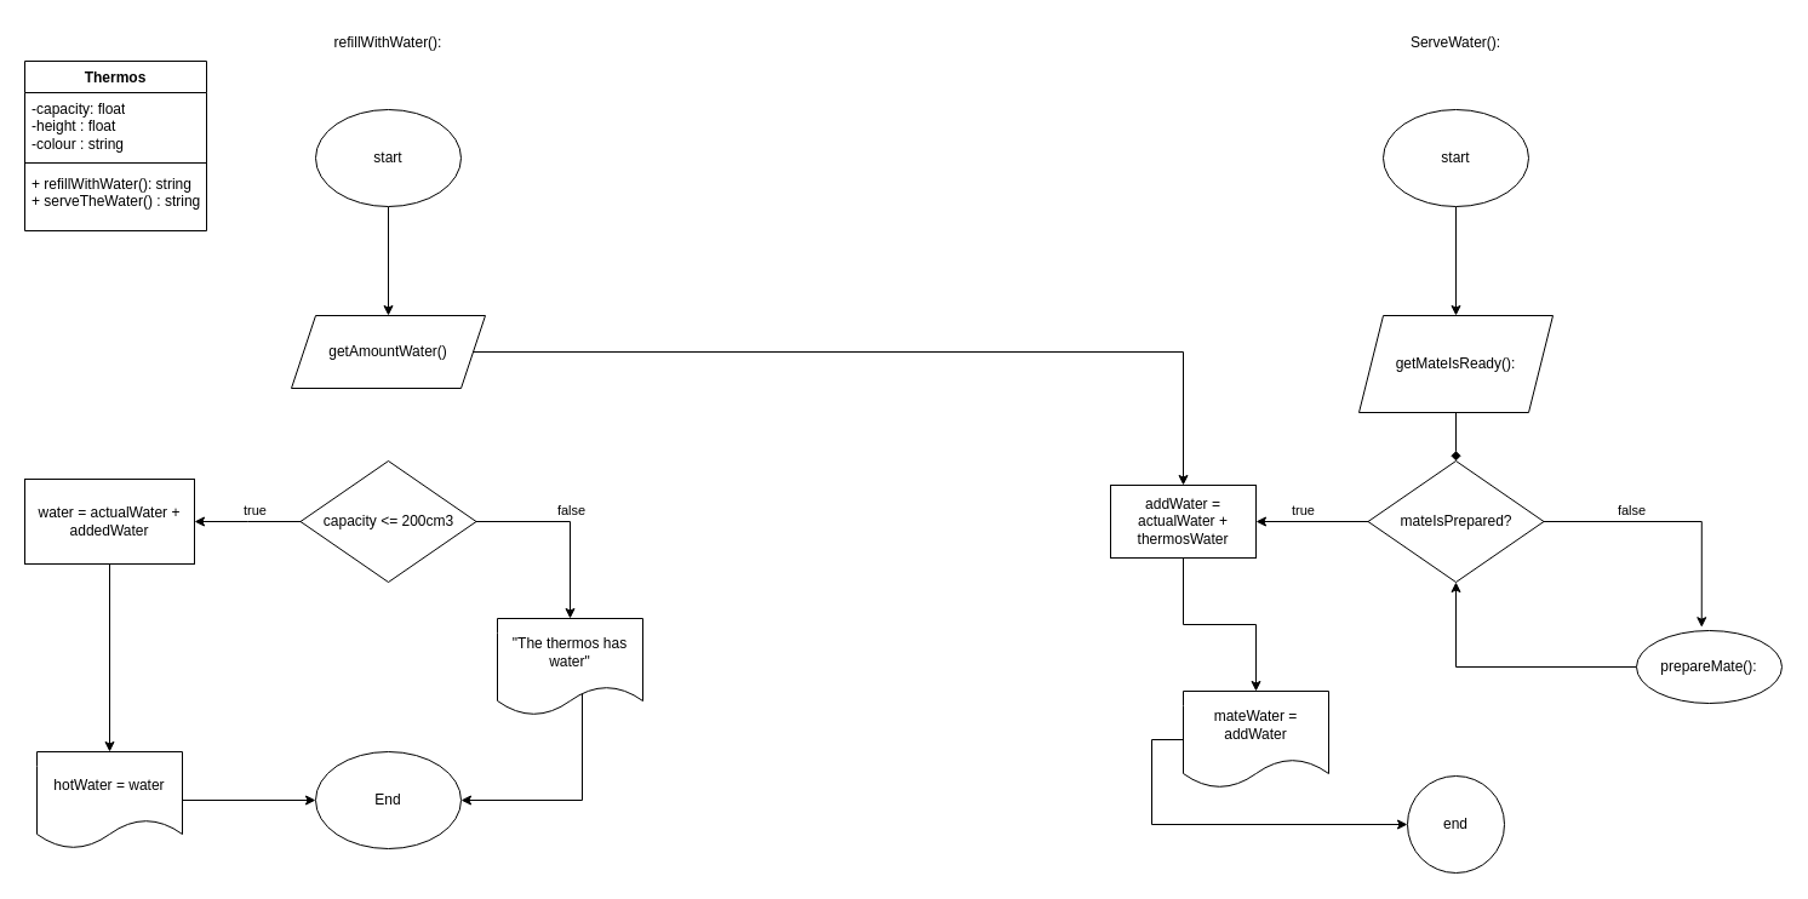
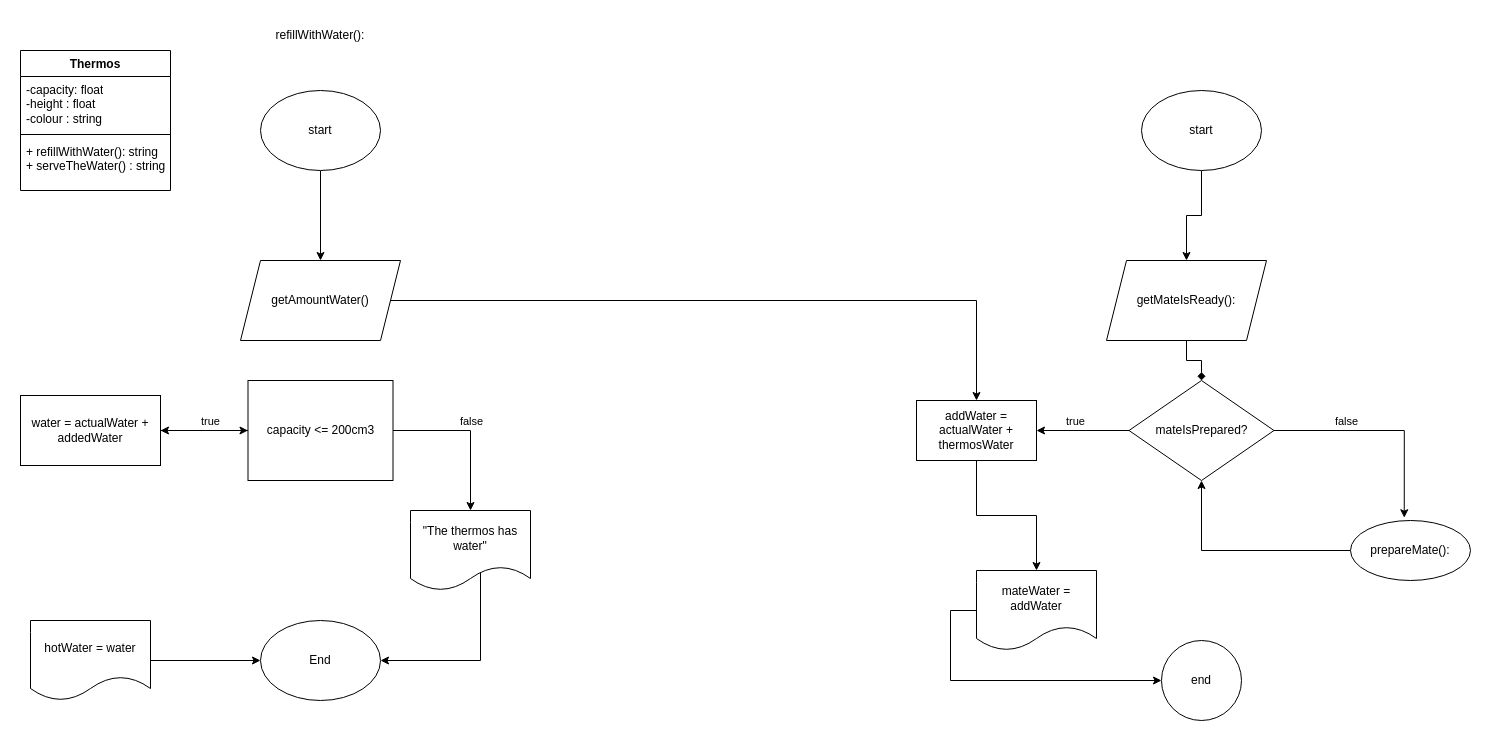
- <mxCell id="23" value="ServeWater():" style="text;html=1;align=center;verticalAlign=middle;whiteSpace=wrap;rounded=0;" vertex="1" parent="1"><mxGeometry x="1171" y="20" width="60" height="30" as="geometry" /></mxCell>
- <mxCell id="9" value="getAmountWater()" style="shape=parallelogram;perimeter=parallelogramPerimeter;whiteSpace=wrap;html=1;fixedSize=1;" vertex="1" parent="1"><mxGeometry x="240" y="260" width="160" height="60" as="geometry" /></mxCell>
+ <mxCell id="9" value="getAmountWater()" style="shape=parallelogram;perimeter=parallelogramPerimeter;whiteSpace=wrap;html=1;fixedSize=1;" vertex="1" parent="1"><mxGeometry x="240" y="260" width="160" height="80" as="geometry" /></mxCell>
- <mxCell id="27" value="getMateIsReady():" style="shape=parallelogram;perimeter=parallelogramPerimeter;whiteSpace=wrap;html=1;fixedSize=1;" vertex="1" parent="1"><mxGeometry x="1121" y="260" width="160" height="80" as="geometry" /></mxCell>
+ <mxCell id="27" value="getMateIsReady():" style="shape=parallelogram;perimeter=parallelogramPerimeter;whiteSpace=wrap;html=1;fixedSize=1;" vertex="1" parent="1"><mxGeometry x="1106" y="260" width="160" height="80" as="geometry" /></mxCell>
- <mxCell id="15" value="capacity &amp;lt;= 200cm3" style="rhombus;whiteSpace=wrap;html=1;" vertex="1" parent="1"><mxGeometry x="247.5" y="380" width="145" height="100" as="geometry" /></mxCell>
+ <mxCell id="15" value="capacity &amp;lt;= 200cm3" style="whiteSpace=wrap;html=1;rounded=0;" vertex="1" parent="1"><mxGeometry x="247.5" y="380" width="145" height="100" as="geometry" /></mxCell>
- <mxCell id="19" value="" style="edgeStyle=orthogonalEdgeStyle;rounded=0;orthogonalLoop=1;jettySize=auto;html=1;" edge="1" parent="1" source="20" target="22"><mxGeometry relative="1" as="geometry" /></mxCell>
+ <mxCell id="19" value="" style="edgeStyle=orthogonalEdgeStyle;rounded=0;orthogonalLoop=1;jettySize=auto;html=1;" edge="1" parent="1" source="20" target="15"><mxGeometry relative="1" as="geometry" /></mxCell>
